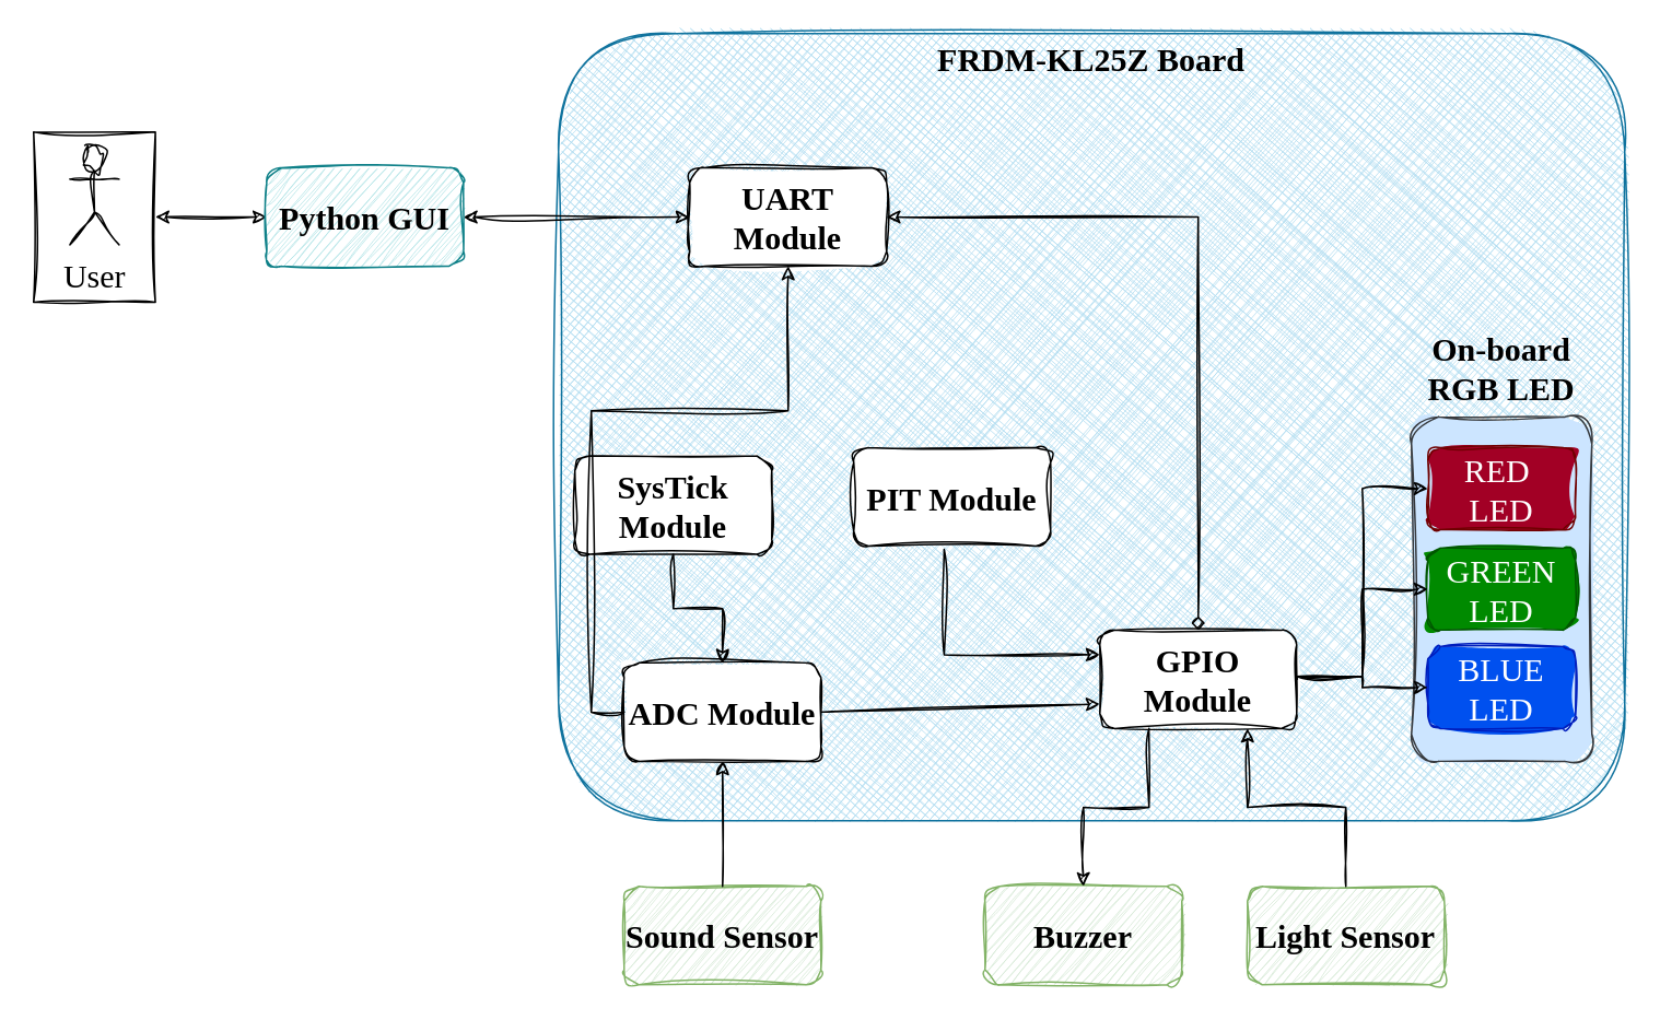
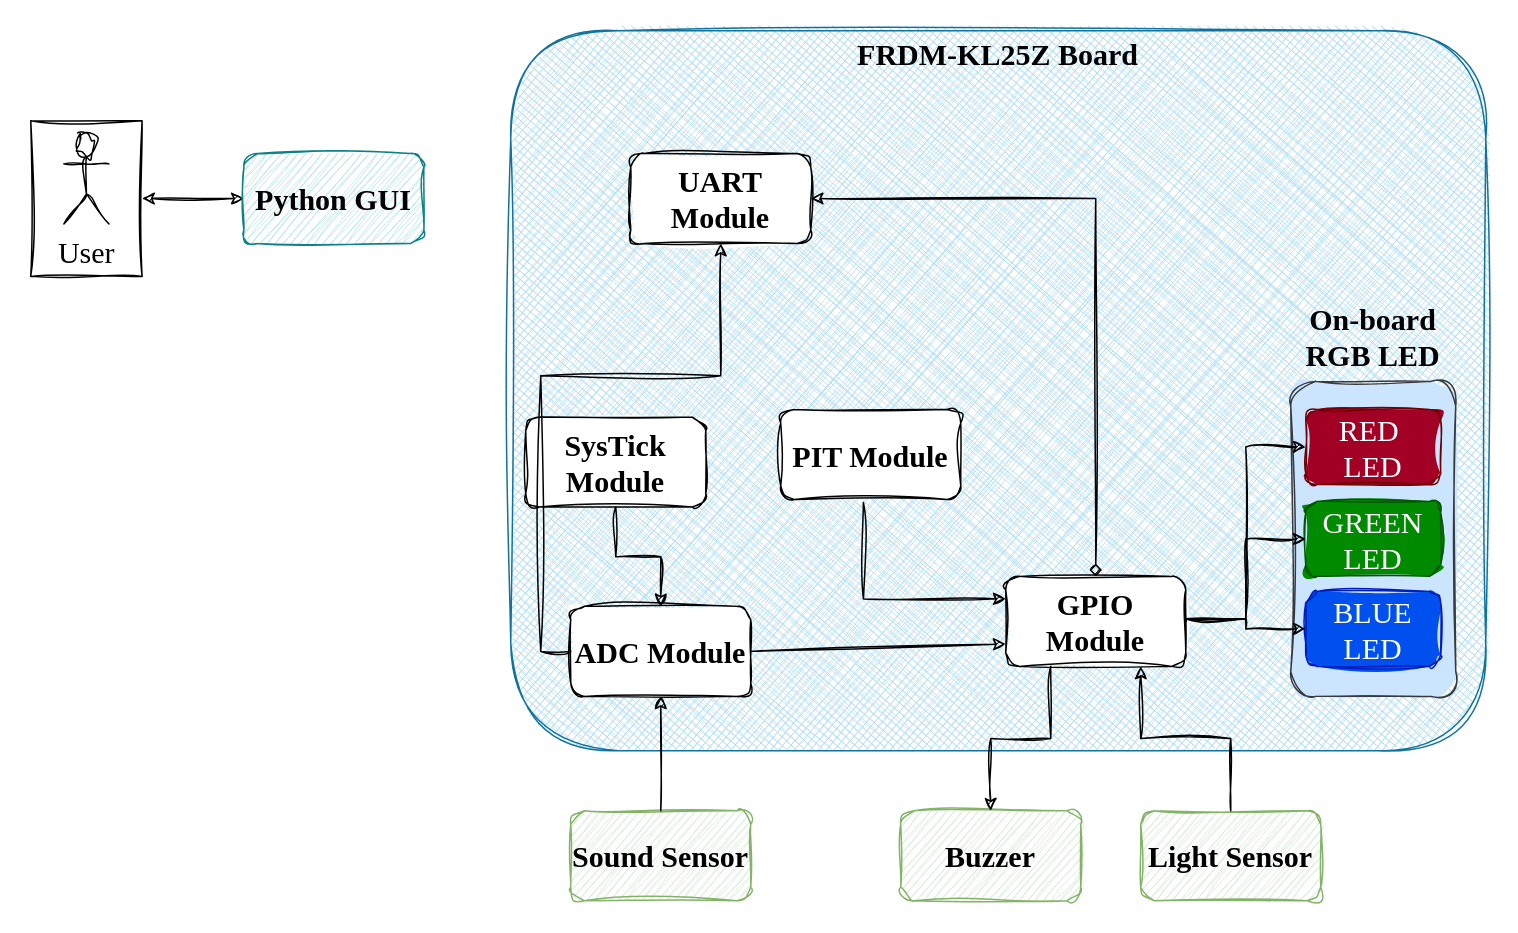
- <mxCell id="6" value="" style="edgeStyle=orthogonalEdgeStyle;rounded=0;sketch=1;hachureGap=4;jiggle=2;curveFitting=1;orthogonalLoop=1;jettySize=auto;html=1;fontFamily=Architects Daughter;fontSource=https%3A%2F%2Ffonts.googleapis.com%2Fcss%3Ffamily%3DArchitects%2BDaughter;fontSize=16;entryX=0;entryY=0.5;entryDx=0;entryDy=0;startArrow=classic;startFill=1;" edge="1" parent="1" source="7" target="9"><mxGeometry relative="1" as="geometry" /></mxCell>
